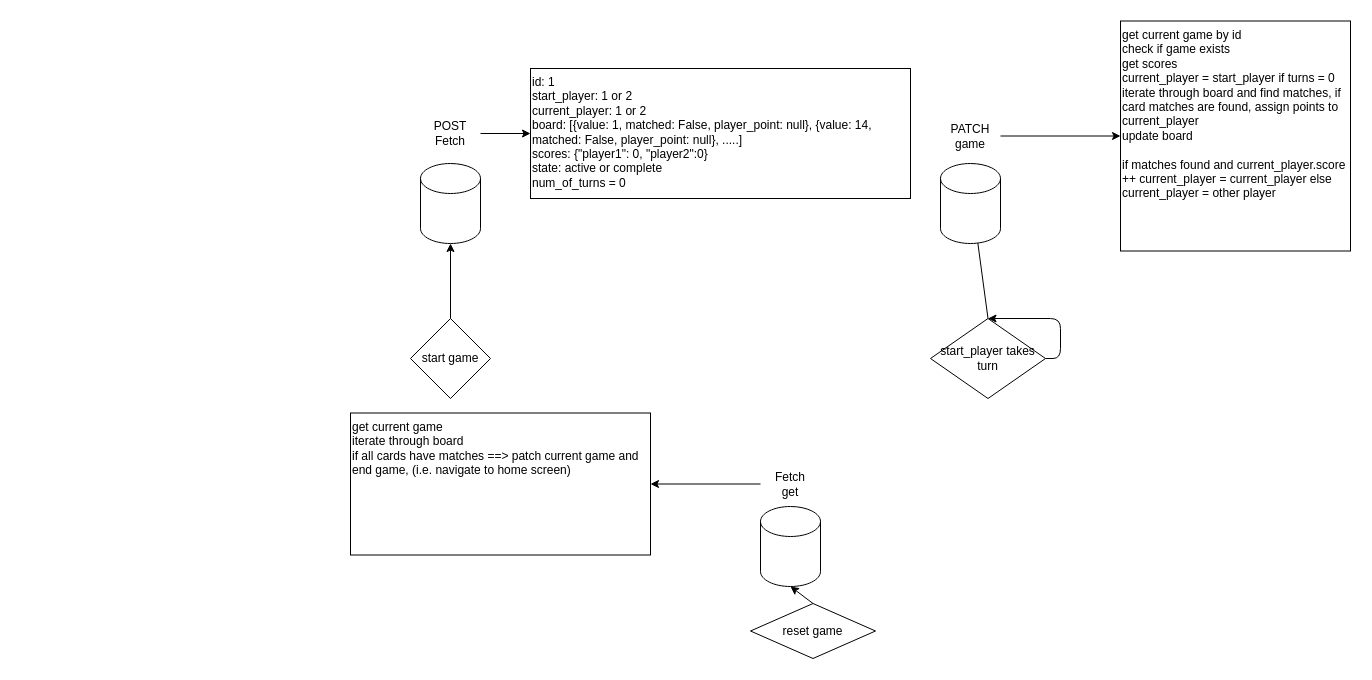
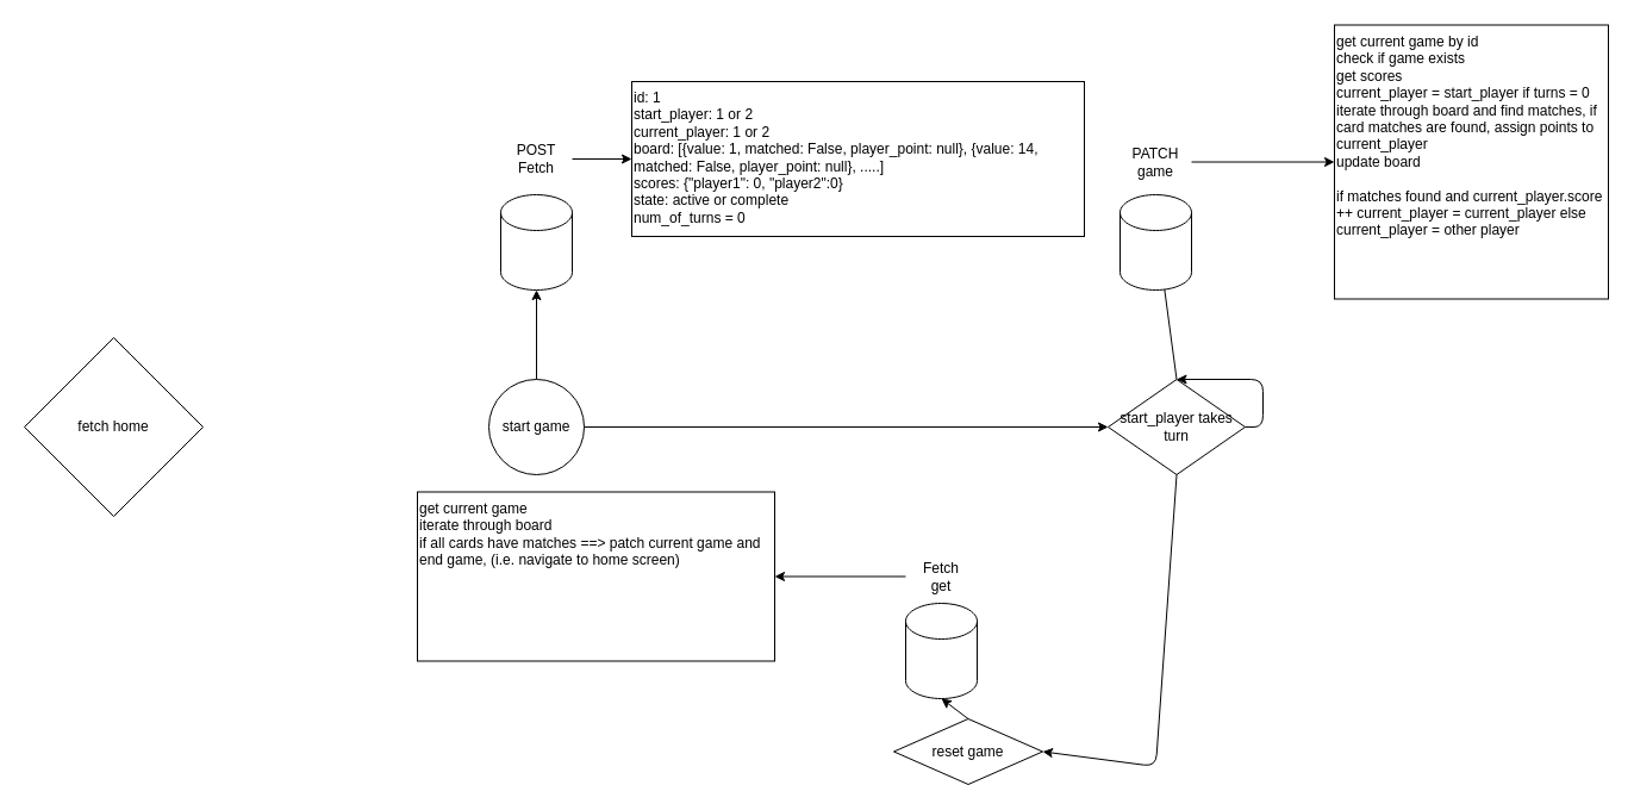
+ <mxCell id="2" value="fetch home" style="rhombus;whiteSpace=wrap;html=1;" vertex="1" parent="1"><mxGeometry x="20" y="283" width="150" height="150" as="geometry" /></mxCell>
- <mxCell id="5" value="start game" style="rhombus;whiteSpace=wrap;html=1;" vertex="1" parent="1"><mxGeometry x="410" y="318" width="80" height="80" as="geometry" /></mxCell>
+ <mxCell id="5" value="start game" style="ellipse;whiteSpace=wrap;html=1;" vertex="1" parent="1"><mxGeometry x="410" y="318" width="80" height="80" as="geometry" /></mxCell>
+ <mxCell id="4" style="edgeStyle=none;html=1;exitX=1;exitY=0.5;exitDx=0;exitDy=0;" edge="1" parent="1" source="5" target="12"><mxGeometry relative="1" as="geometry"><mxPoint x="700" y="358" as="targetPoint" /></mxGeometry></mxCell>
+ <mxCell id="11" style="edgeStyle=none;html=1;exitX=0.5;exitY=1;exitDx=0;exitDy=0;entryX=1;entryY=0.5;entryDx=0;entryDy=0;" edge="1" parent="1" source="12" target="19"><mxGeometry relative="1" as="geometry"><mxPoint x="970" y="553" as="targetPoint" /><Array as="points"><mxPoint x="970" y="643" /></Array></mxGeometry></mxCell>
